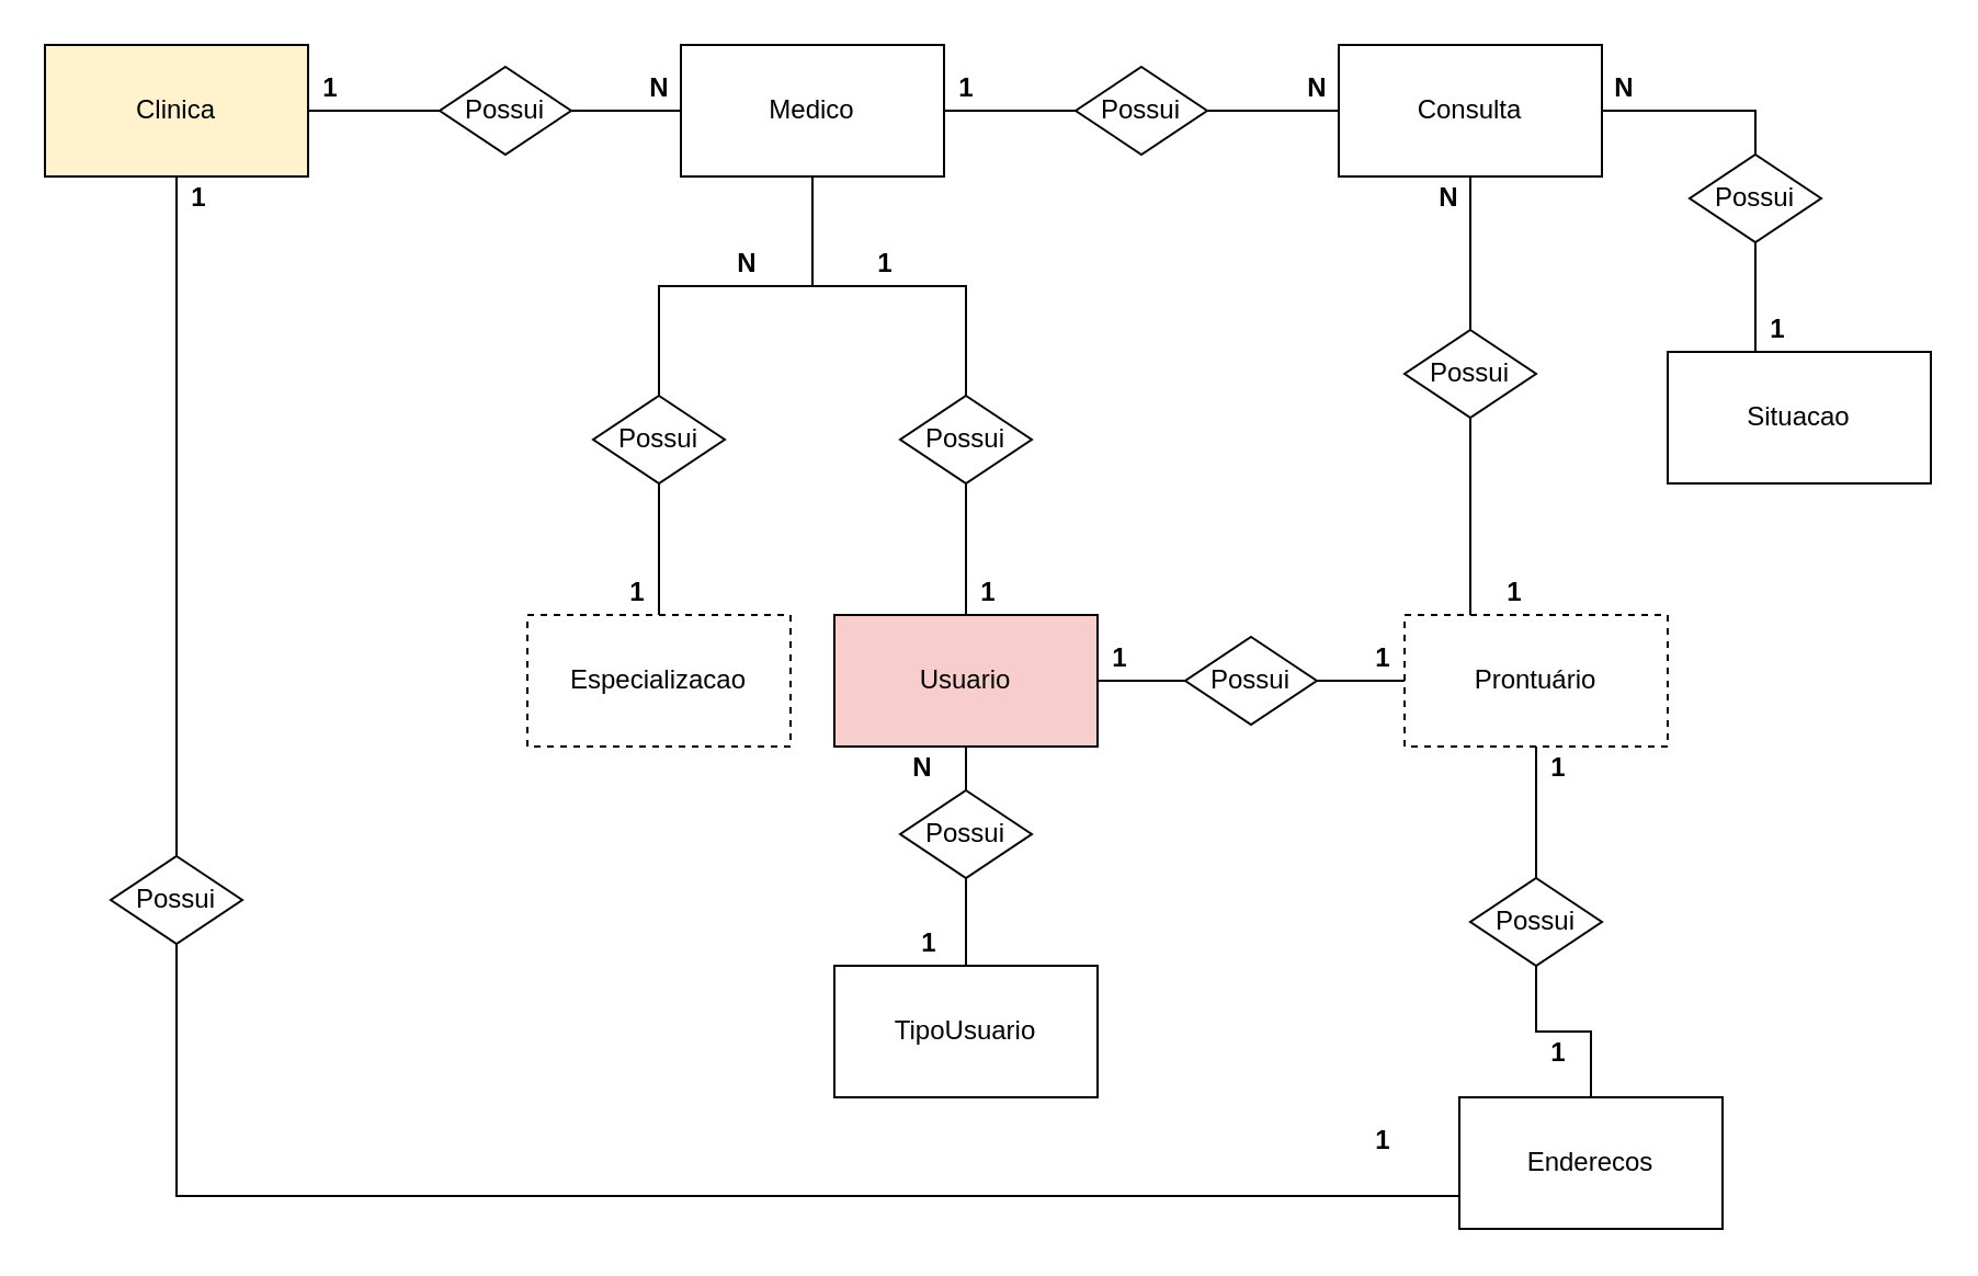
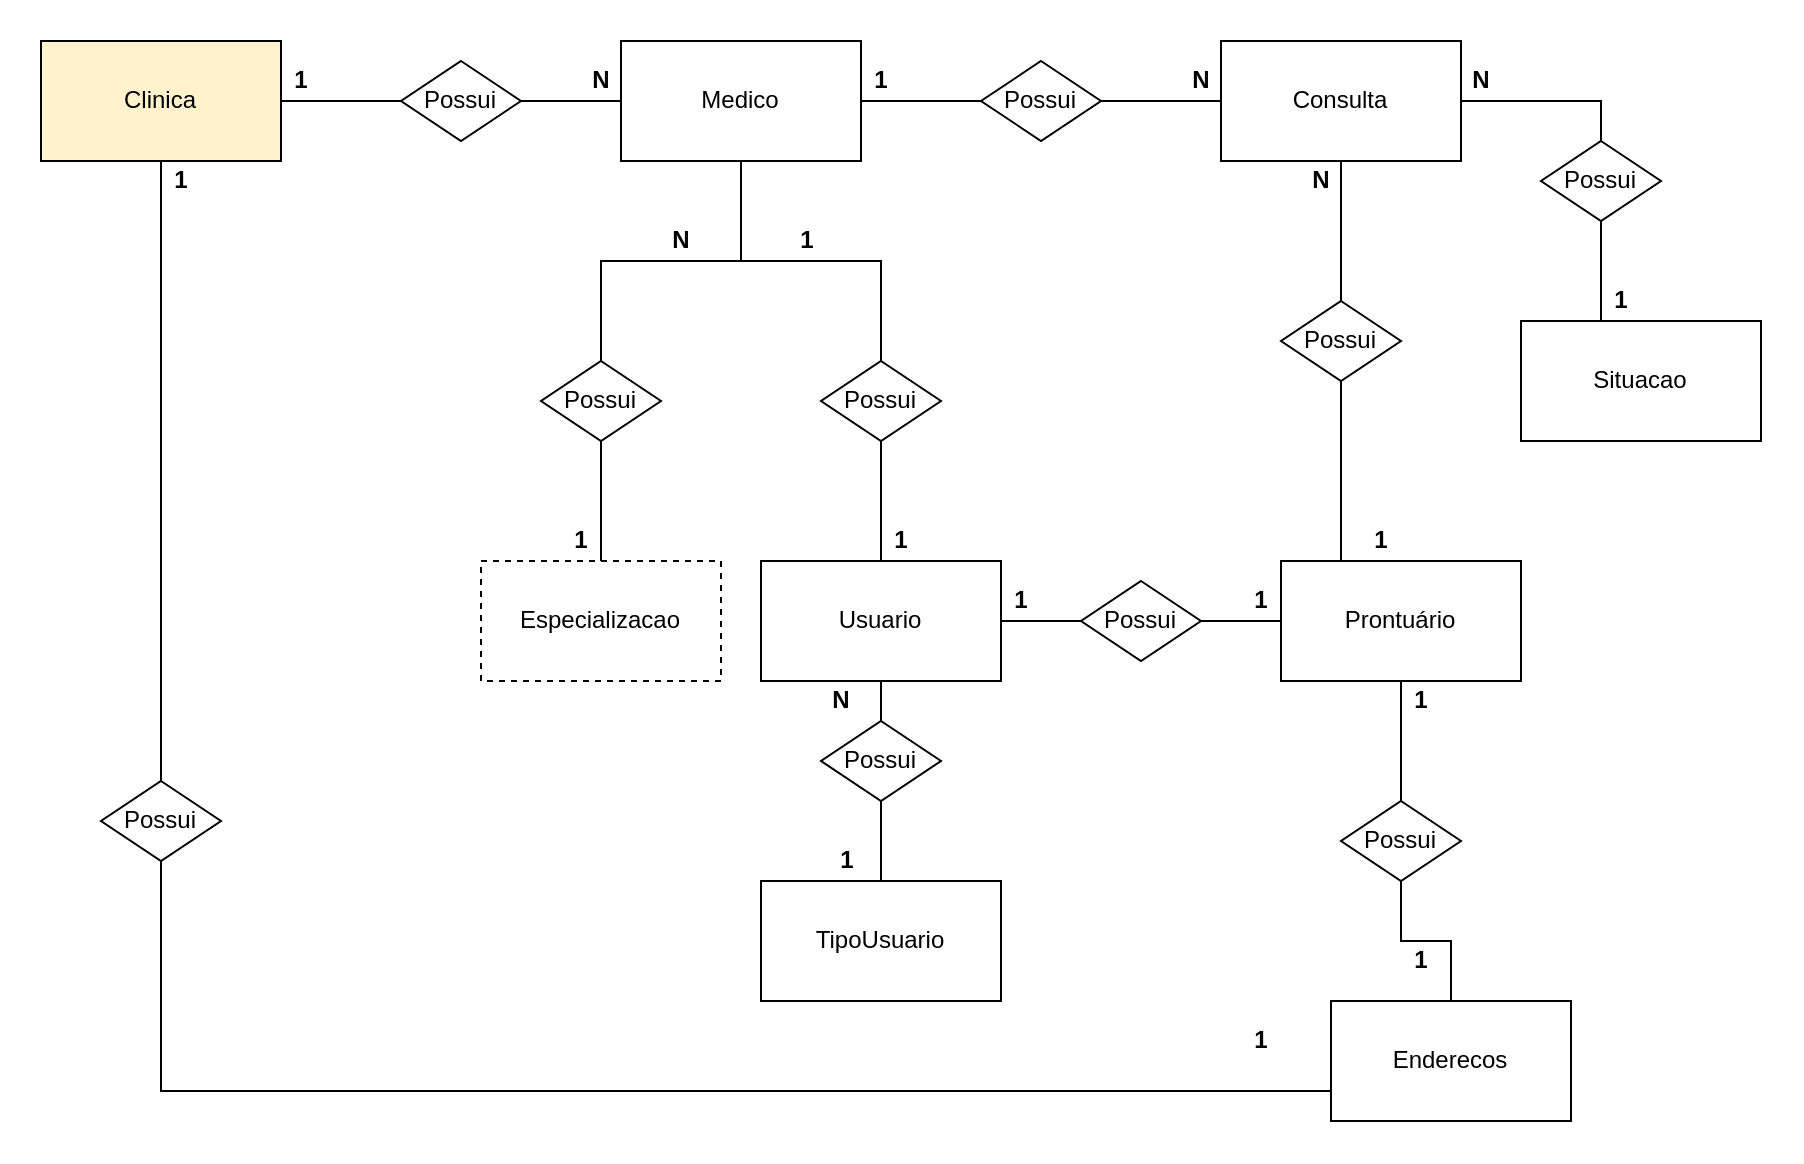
- <mxCell id="16" value="Usuario" style="rounded=0;whiteSpace=wrap;html=1;fillColor=#f8cecc;" parent="1" vertex="1"><mxGeometry x="380" y="280" width="120" height="60" as="geometry" /></mxCell>
+ <mxCell id="16" value="Usuario" style="rounded=0;whiteSpace=wrap;html=1;" parent="1" vertex="1"><mxGeometry x="380" y="280" width="120" height="60" as="geometry" /></mxCell>
- <mxCell id="13" value="Prontuário" style="rounded=0;whiteSpace=wrap;html=1;dashed=1;" parent="1" vertex="1"><mxGeometry x="640" y="280" width="120" height="60" as="geometry" /></mxCell>
+ <mxCell id="13" value="Prontuário" style="rounded=0;whiteSpace=wrap;html=1;" parent="1" vertex="1"><mxGeometry x="640" y="280" width="120" height="60" as="geometry" /></mxCell>
